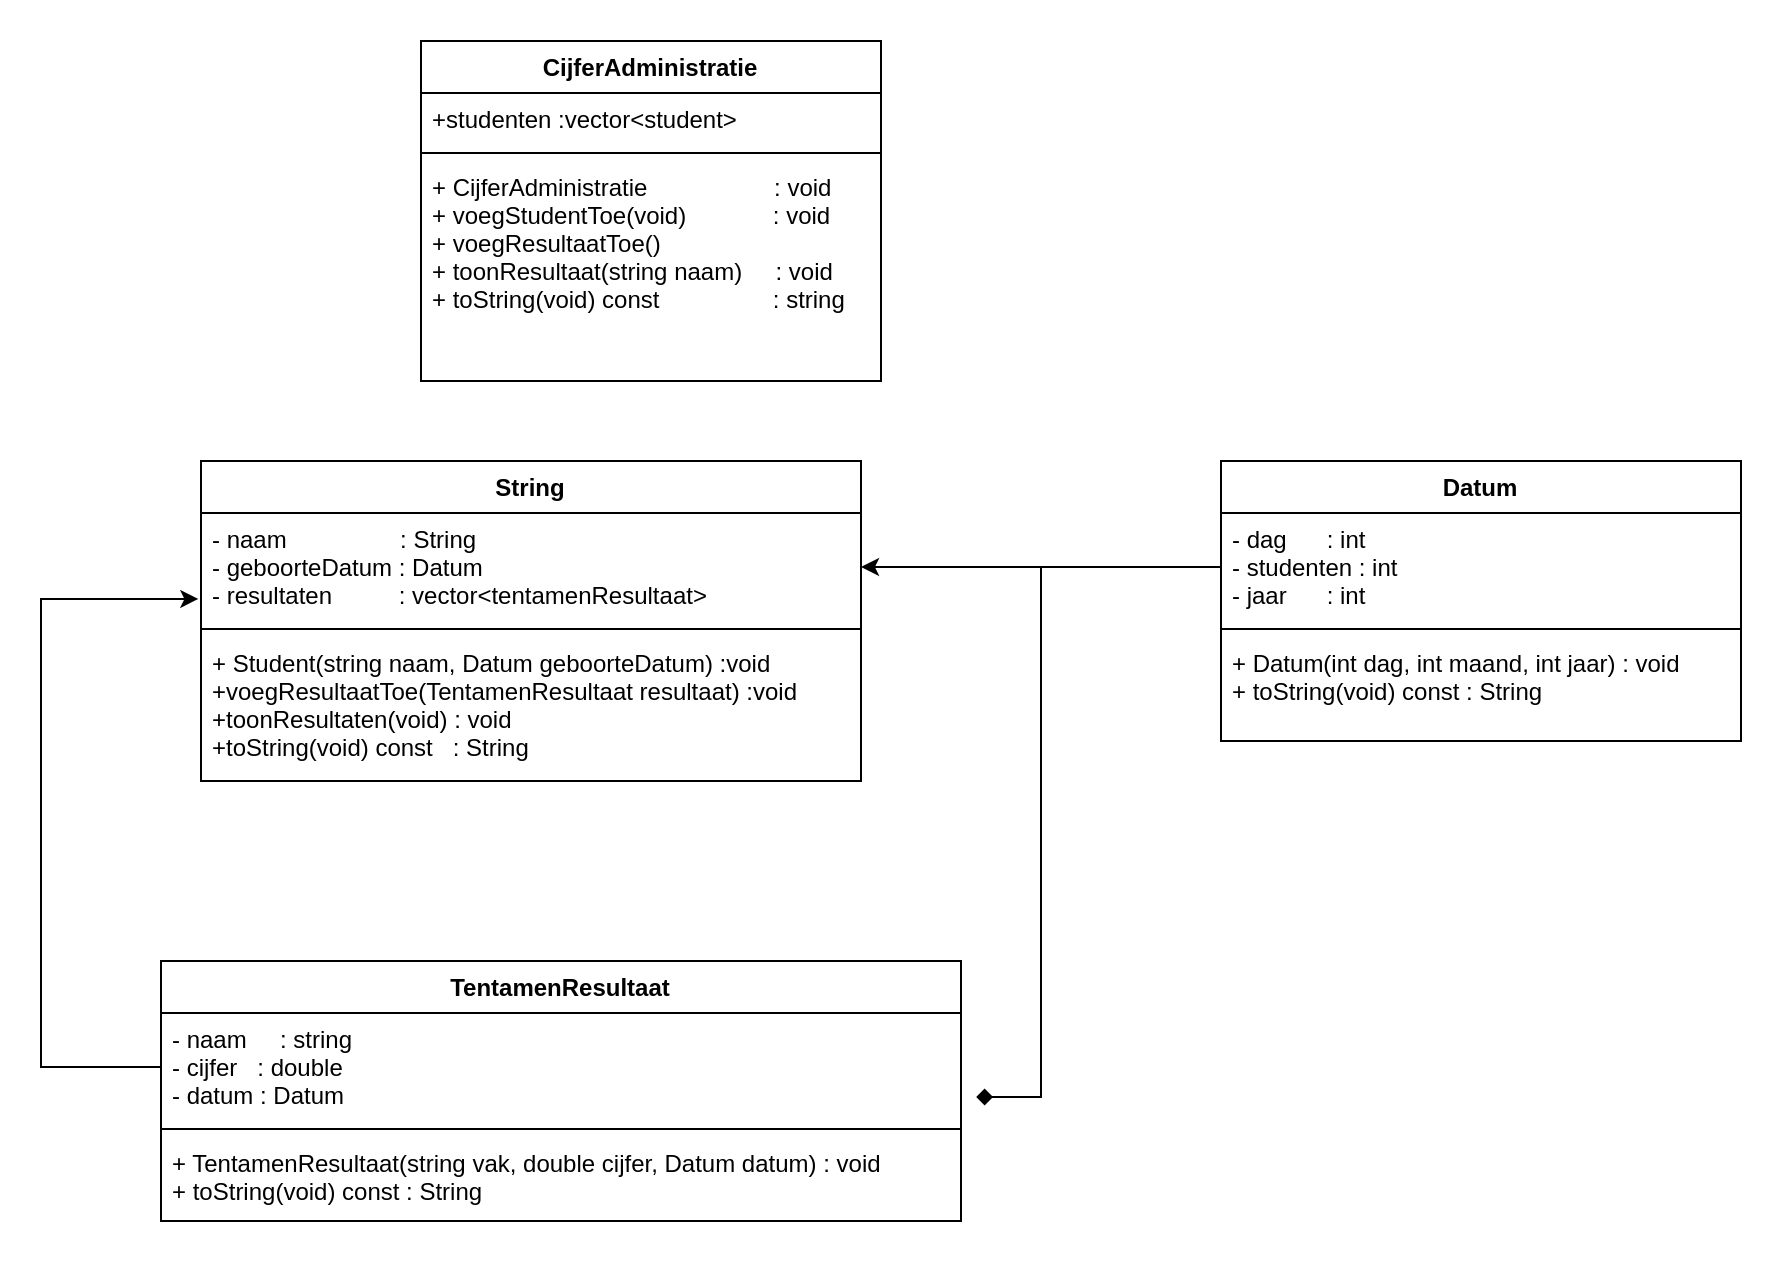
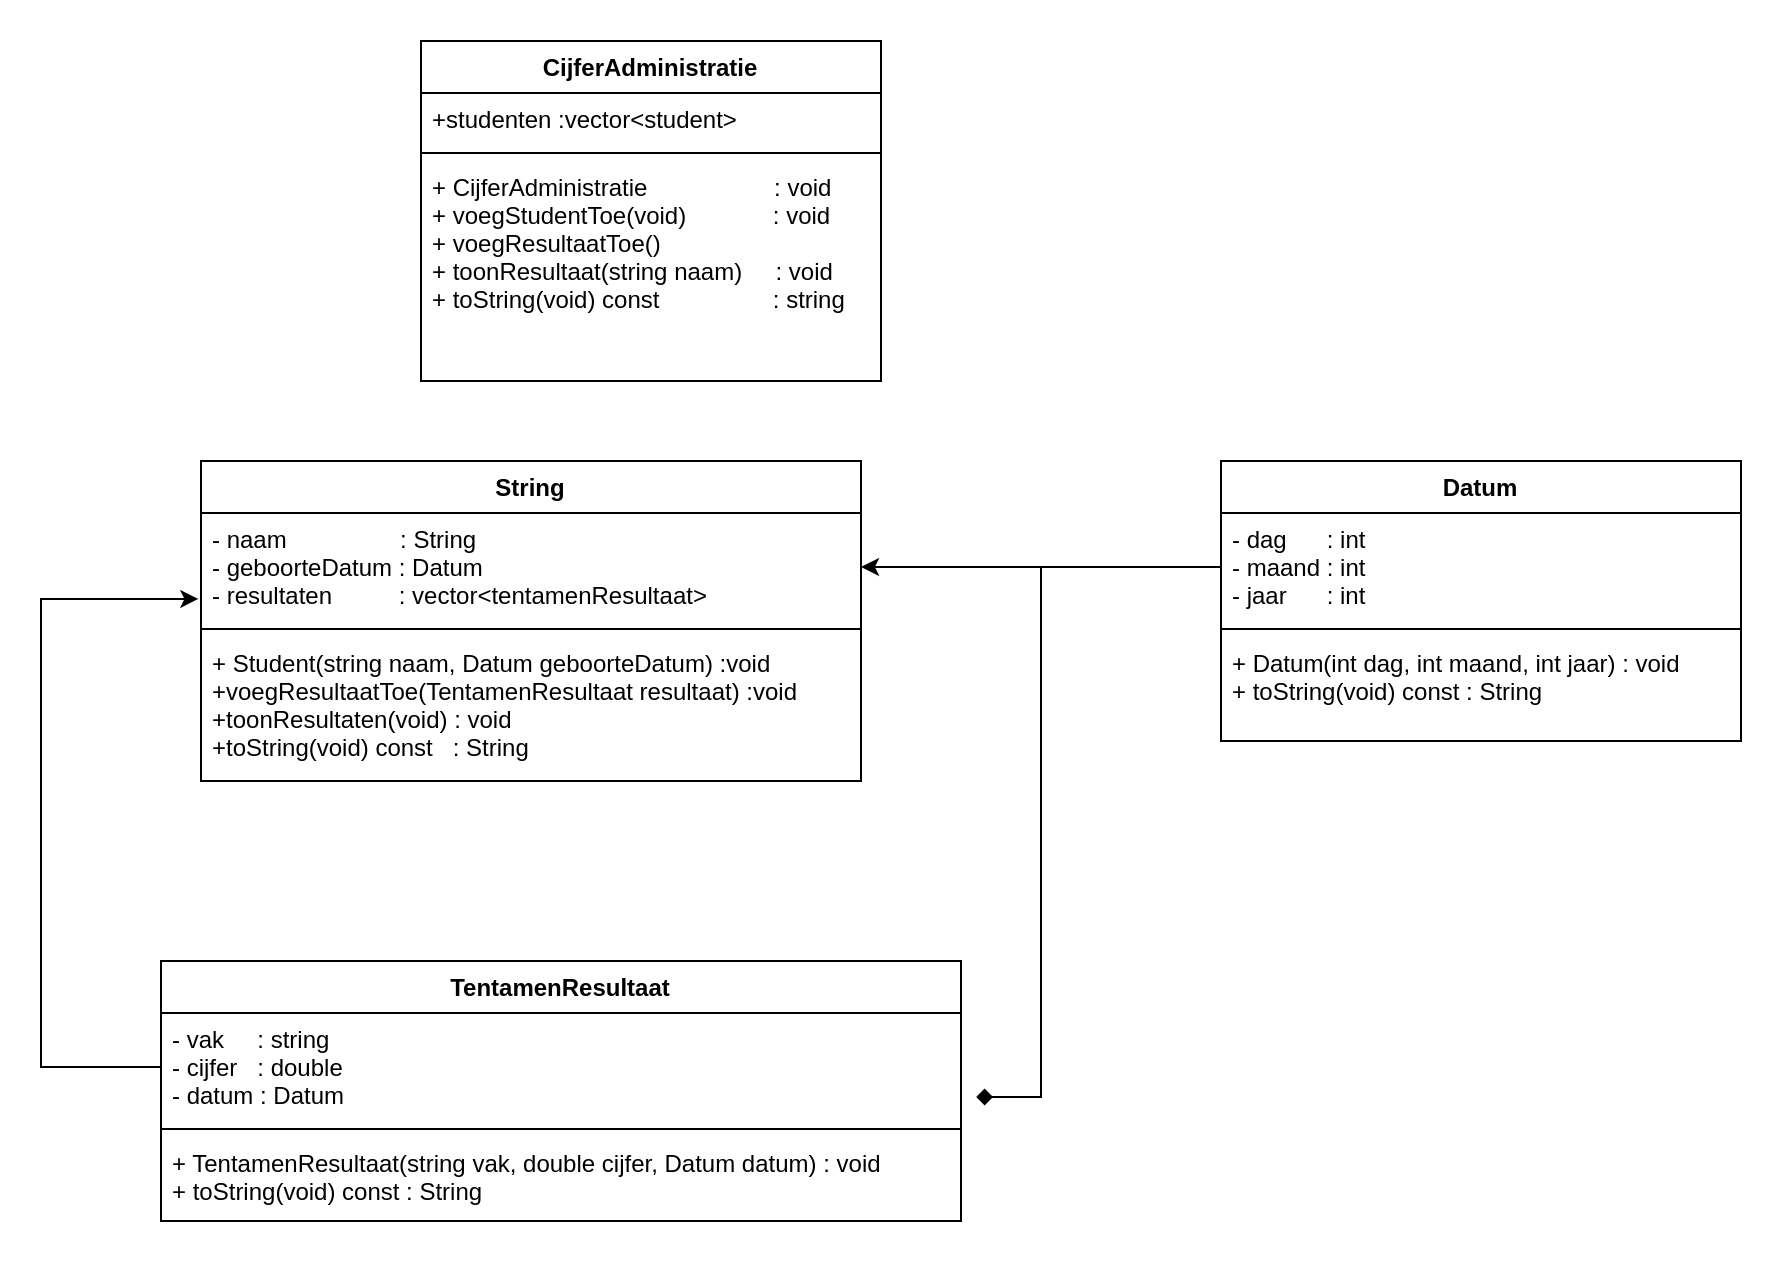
- <mxCell id="6" value="- dag      : int&#10;- studenten : int&#10;- jaar      : int" style="text;strokeColor=none;fillColor=none;align=left;verticalAlign=top;spacingLeft=4;spacingRight=4;overflow=hidden;rotatable=0;points=[[0,0.5],[1,0.5]];portConstraint=eastwest;" vertex="1" parent="5"><mxGeometry y="26" width="260" height="54" as="geometry" /></mxCell>
+ <mxCell id="6" value="- dag      : int&#10;- maand : int&#10;- jaar      : int" style="text;strokeColor=none;fillColor=none;align=left;verticalAlign=top;spacingLeft=4;spacingRight=4;overflow=hidden;rotatable=0;points=[[0,0.5],[1,0.5]];portConstraint=eastwest;" vertex="1" parent="5"><mxGeometry y="26" width="260" height="54" as="geometry" /></mxCell>
- <mxCell id="14" value="- naam     : string&#10;- cijfer   : double&#10;- datum : Datum" style="text;strokeColor=none;fillColor=none;align=left;verticalAlign=top;spacingLeft=4;spacingRight=4;overflow=hidden;rotatable=0;points=[[0,0.5],[1,0.5]];portConstraint=eastwest;" vertex="1" parent="13"><mxGeometry y="26" width="400" height="54" as="geometry" /></mxCell>
+ <mxCell id="14" value="- vak     : string&#10;- cijfer   : double&#10;- datum : Datum" style="text;strokeColor=none;fillColor=none;align=left;verticalAlign=top;spacingLeft=4;spacingRight=4;overflow=hidden;rotatable=0;points=[[0,0.5],[1,0.5]];portConstraint=eastwest;" vertex="1" parent="13"><mxGeometry y="26" width="400" height="54" as="geometry" /></mxCell>
